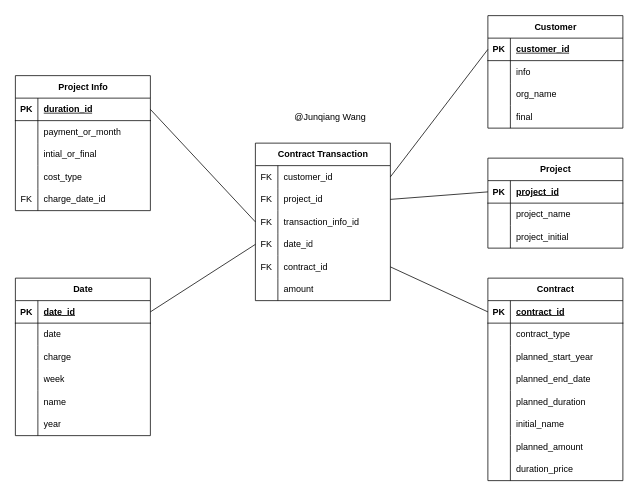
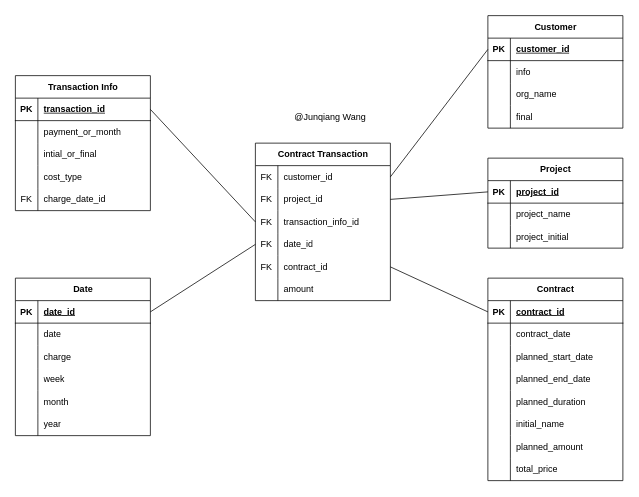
- <mxCell id="44" value="Project Info" style="shape=table;startSize=30;container=1;collapsible=1;childLayout=tableLayout;fixedRows=1;rowLines=0;fontStyle=1;align=center;resizeLast=1;html=1;" vertex="1" parent="1"><mxGeometry x="20" y="100" width="180" height="180" as="geometry" /></mxCell>
+ <mxCell id="44" value="Transaction Info" style="shape=table;startSize=30;container=1;collapsible=1;childLayout=tableLayout;fixedRows=1;rowLines=0;fontStyle=1;align=center;resizeLast=1;html=1;" vertex="1" parent="1"><mxGeometry x="20" y="100" width="180" height="180" as="geometry" /></mxCell>
- <mxCell id="47" value="duration_id" style="shape=partialRectangle;connectable=0;fillColor=none;top=0;left=0;bottom=0;right=0;align=left;spacingLeft=6;fontStyle=5;overflow=hidden;whiteSpace=wrap;html=1;" vertex="1" parent="45"><mxGeometry x="30" width="150" height="30" as="geometry"><mxRectangle width="150" height="30" as="alternateBounds" /></mxGeometry></mxCell>
+ <mxCell id="47" value="transaction_id" style="shape=partialRectangle;connectable=0;fillColor=none;top=0;left=0;bottom=0;right=0;align=left;spacingLeft=6;fontStyle=5;overflow=hidden;whiteSpace=wrap;html=1;" vertex="1" parent="45"><mxGeometry x="30" width="150" height="30" as="geometry"><mxRectangle width="150" height="30" as="alternateBounds" /></mxGeometry></mxCell>
- <mxCell id="90" value="contract_type" style="shape=partialRectangle;connectable=0;fillColor=none;top=0;left=0;bottom=0;right=0;align=left;spacingLeft=6;overflow=hidden;whiteSpace=wrap;html=1;" vertex="1" parent="88"><mxGeometry x="30" width="150" height="30" as="geometry"><mxRectangle width="150" height="30" as="alternateBounds" /></mxGeometry></mxCell>
+ <mxCell id="90" value="contract_date" style="shape=partialRectangle;connectable=0;fillColor=none;top=0;left=0;bottom=0;right=0;align=left;spacingLeft=6;overflow=hidden;whiteSpace=wrap;html=1;" vertex="1" parent="88"><mxGeometry x="30" width="150" height="30" as="geometry"><mxRectangle width="150" height="30" as="alternateBounds" /></mxGeometry></mxCell>
- <mxCell id="93" value="planned_start_year" style="shape=partialRectangle;connectable=0;fillColor=none;top=0;left=0;bottom=0;right=0;align=left;spacingLeft=6;overflow=hidden;whiteSpace=wrap;html=1;" vertex="1" parent="91"><mxGeometry x="30" width="150" height="30" as="geometry"><mxRectangle width="150" height="30" as="alternateBounds" /></mxGeometry></mxCell>
+ <mxCell id="93" value="planned_start_date" style="shape=partialRectangle;connectable=0;fillColor=none;top=0;left=0;bottom=0;right=0;align=left;spacingLeft=6;overflow=hidden;whiteSpace=wrap;html=1;" vertex="1" parent="91"><mxGeometry x="30" width="150" height="30" as="geometry"><mxRectangle width="150" height="30" as="alternateBounds" /></mxGeometry></mxCell>
- <mxCell id="80" value="name" style="shape=partialRectangle;connectable=0;fillColor=none;top=0;left=0;bottom=0;right=0;align=left;spacingLeft=6;overflow=hidden;whiteSpace=wrap;html=1;" vertex="1" parent="78"><mxGeometry x="30" width="150" height="30" as="geometry"><mxRectangle width="150" height="30" as="alternateBounds" /></mxGeometry></mxCell>
+ <mxCell id="80" value="month" style="shape=partialRectangle;connectable=0;fillColor=none;top=0;left=0;bottom=0;right=0;align=left;spacingLeft=6;overflow=hidden;whiteSpace=wrap;html=1;" vertex="1" parent="78"><mxGeometry x="30" width="150" height="30" as="geometry"><mxRectangle width="150" height="30" as="alternateBounds" /></mxGeometry></mxCell>
- <mxCell id="108" value="duration_price" style="shape=partialRectangle;connectable=0;fillColor=none;top=0;left=0;bottom=0;right=0;align=left;spacingLeft=6;overflow=hidden;whiteSpace=wrap;html=1;" vertex="1" parent="106"><mxGeometry x="30" width="150" height="30" as="geometry"><mxRectangle width="150" height="30" as="alternateBounds" /></mxGeometry></mxCell>
+ <mxCell id="108" value="total_price" style="shape=partialRectangle;connectable=0;fillColor=none;top=0;left=0;bottom=0;right=0;align=left;spacingLeft=6;overflow=hidden;whiteSpace=wrap;html=1;" vertex="1" parent="106"><mxGeometry x="30" width="150" height="30" as="geometry"><mxRectangle width="150" height="30" as="alternateBounds" /></mxGeometry></mxCell>
